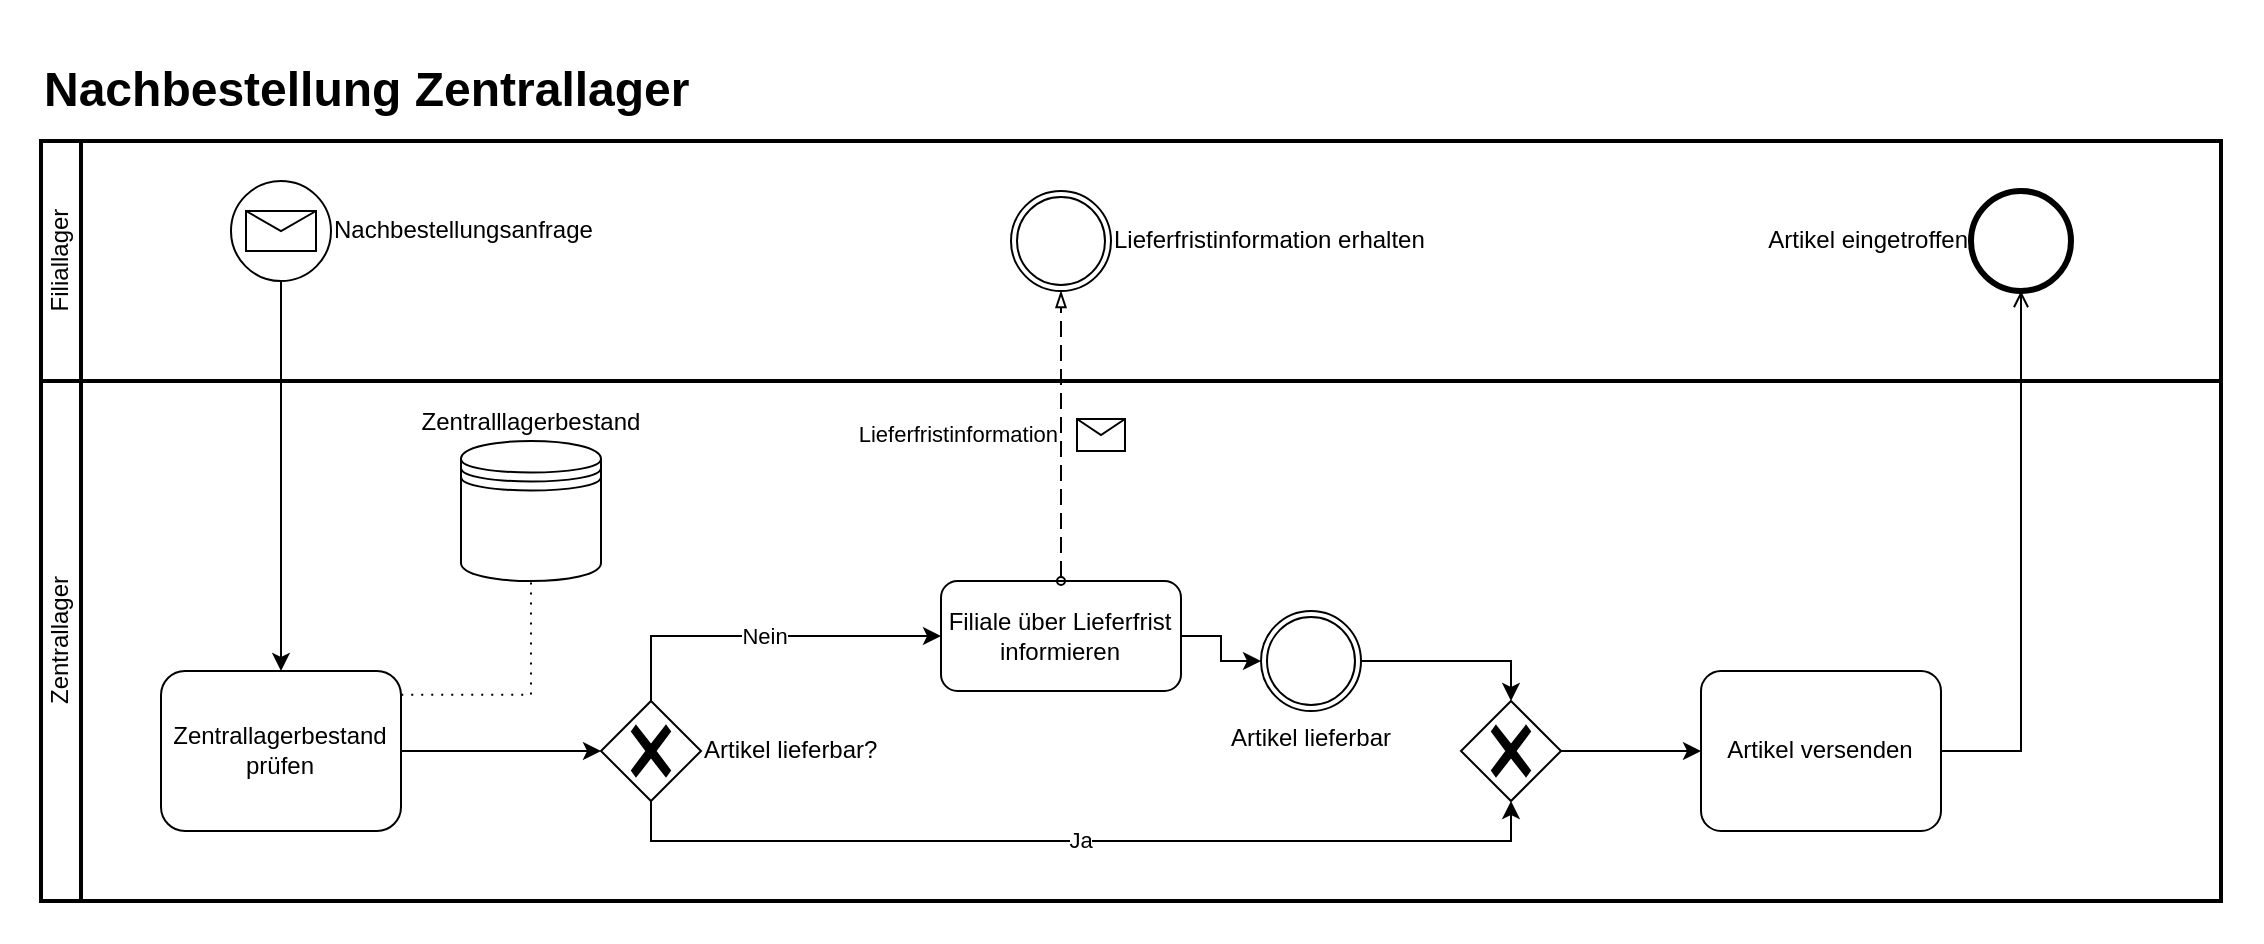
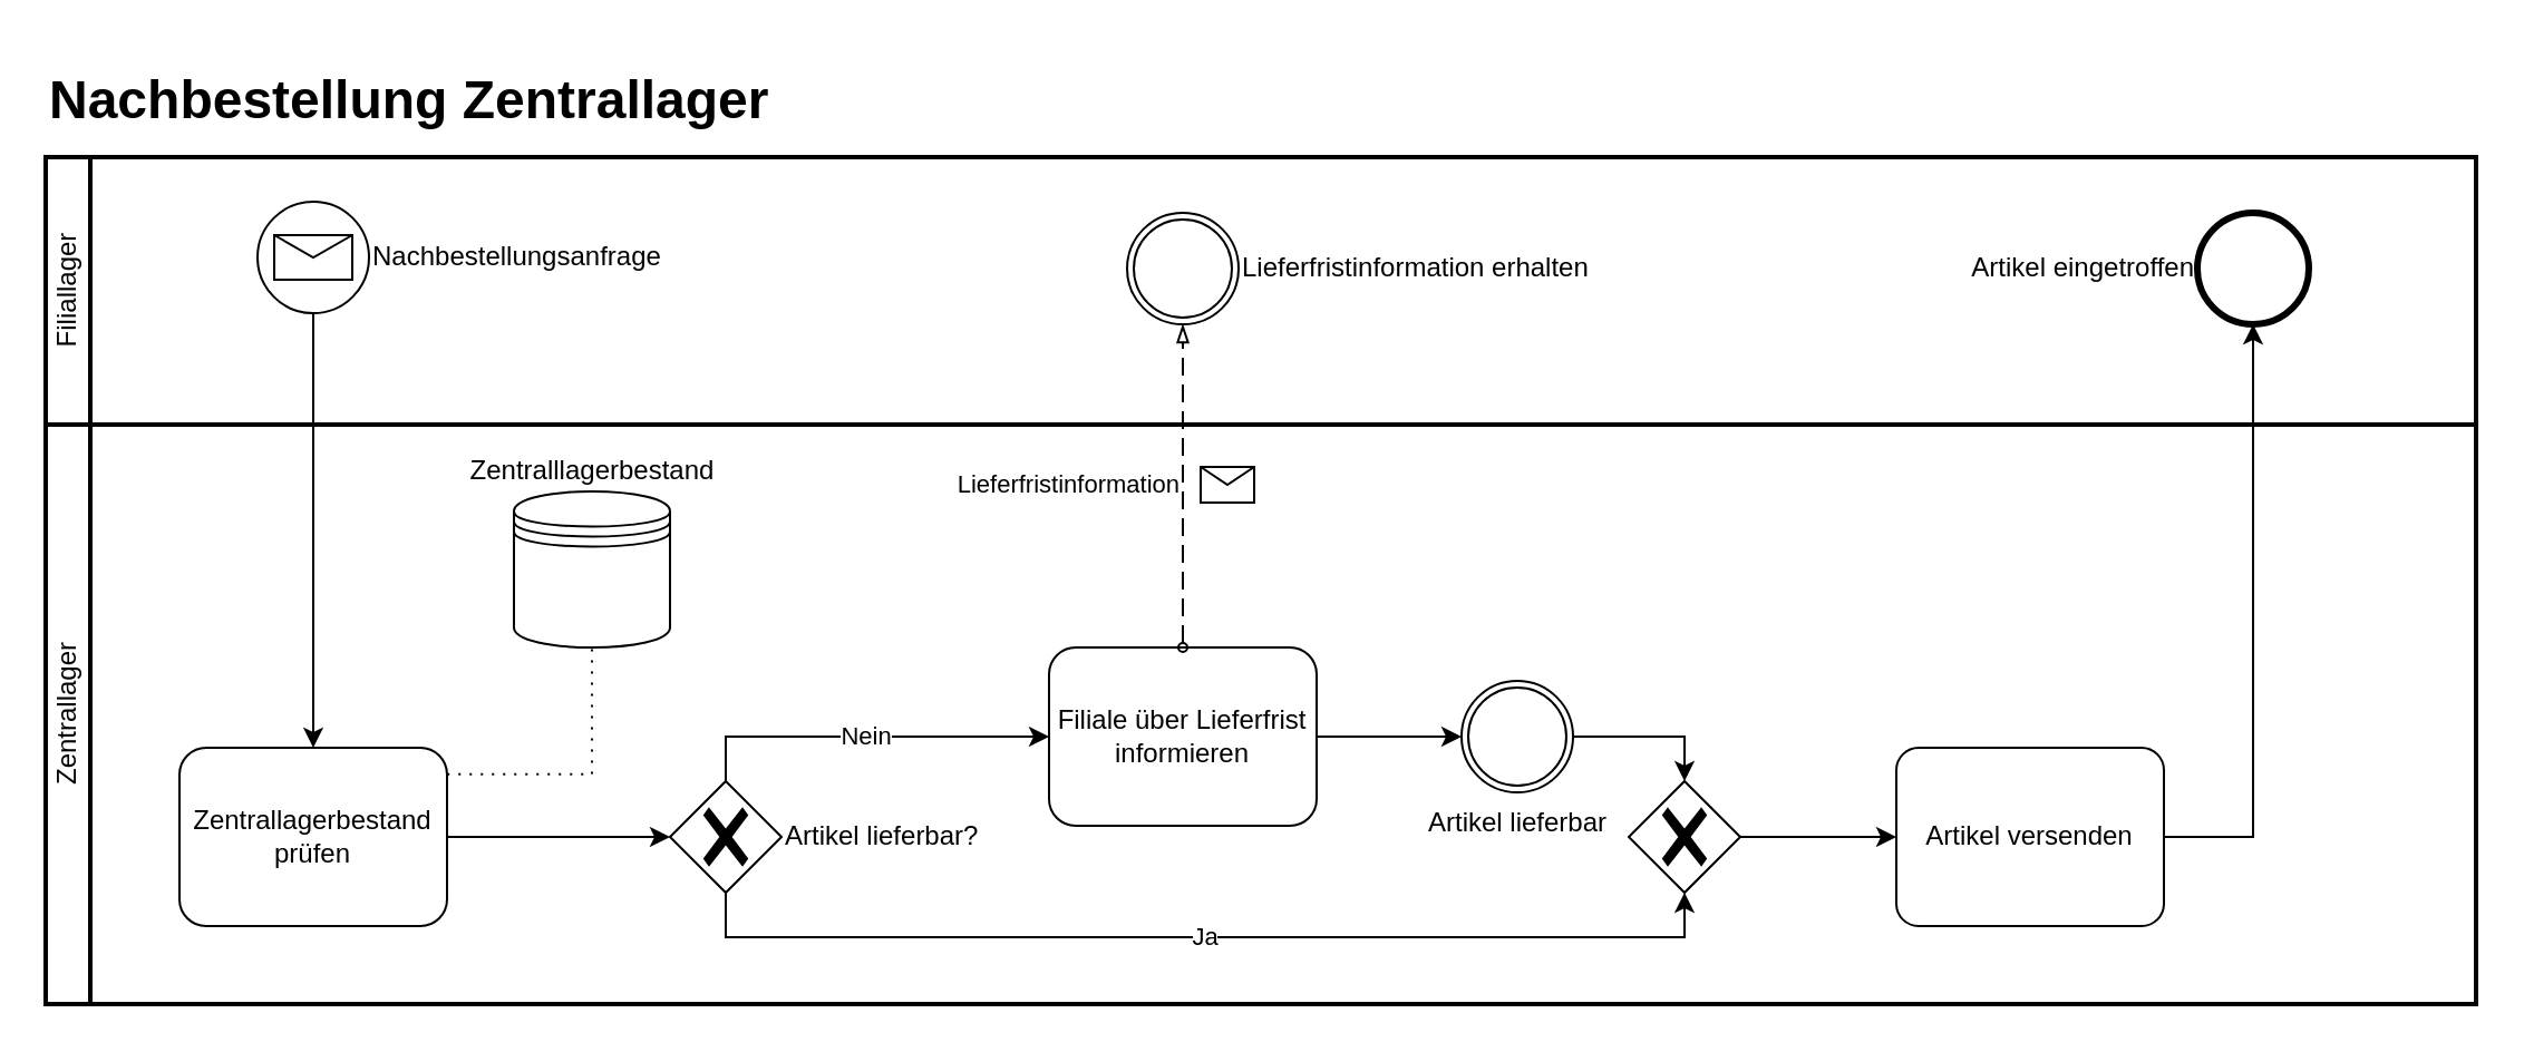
- <mxCell id="21" style="edgeStyle=orthogonalEdgeStyle;rounded=0;orthogonalLoop=1;jettySize=auto;html=1;exitX=1;exitY=0.5;exitDx=0;exitDy=0;exitPerimeter=0;endArrow=open;" parent="1" source="13" target="19" edge="1"><mxGeometry relative="1" as="geometry" /></mxCell>
+ <mxCell id="21" style="edgeStyle=orthogonalEdgeStyle;rounded=0;orthogonalLoop=1;jettySize=auto;html=1;exitX=1;exitY=0.5;exitDx=0;exitDy=0;exitPerimeter=0;" parent="1" source="13" target="19" edge="1"><mxGeometry relative="1" as="geometry" /></mxCell>
- <mxCell id="6" value="Filiale über Lieferfrist informieren" style="shape=ext;rounded=1;html=1;whiteSpace=wrap;" parent="2" vertex="1"><mxGeometry x="450" y="100" width="120" height="55" as="geometry" /></mxCell>
+ <mxCell id="6" value="Filiale über Lieferfrist informieren" style="shape=ext;rounded=1;html=1;whiteSpace=wrap;" parent="2" vertex="1"><mxGeometry x="450" y="100" width="120" height="80" as="geometry" /></mxCell>
- <mxCell id="8" value="Artikel lieferbar" style="points=[[0.145,0.145,0],[0.5,0,0],[0.855,0.145,0],[1,0.5,0],[0.855,0.855,0],[0.5,1,0],[0.145,0.855,0],[0,0.5,0]];shape=mxgraph.bpmn.event;html=1;verticalLabelPosition=bottom;labelBackgroundColor=#ffffff;verticalAlign=top;align=center;perimeter=ellipsePerimeter;outlineConnect=0;aspect=fixed;outline=throwing;symbol=general;" parent="2" vertex="1"><mxGeometry x="610" y="115" width="50" height="50" as="geometry" /></mxCell>
+ <mxCell id="8" value="Artikel lieferbar" style="points=[[0.145,0.145,0],[0.5,0,0],[0.855,0.145,0],[1,0.5,0],[0.855,0.855,0],[0.5,1,0],[0.145,0.855,0],[0,0.5,0]];shape=mxgraph.bpmn.event;html=1;verticalLabelPosition=bottom;labelBackgroundColor=#ffffff;verticalAlign=top;align=center;perimeter=ellipsePerimeter;outlineConnect=0;aspect=fixed;outline=throwing;symbol=general;" parent="2" vertex="1"><mxGeometry x="635" y="115" width="50" height="50" as="geometry" /></mxCell>
